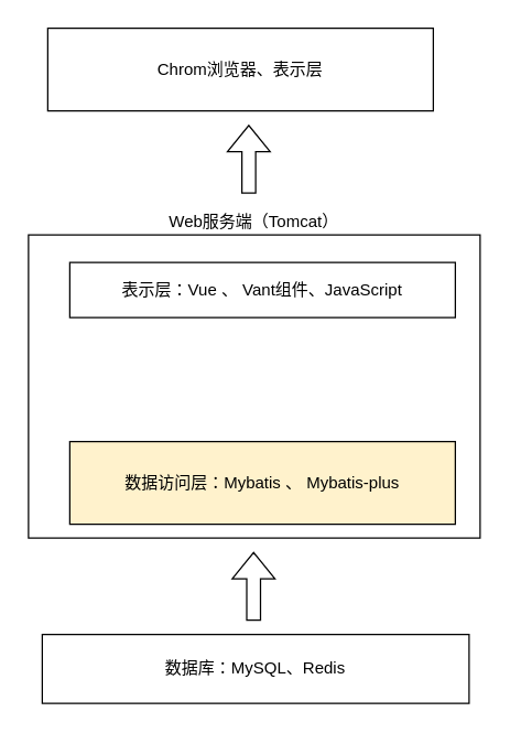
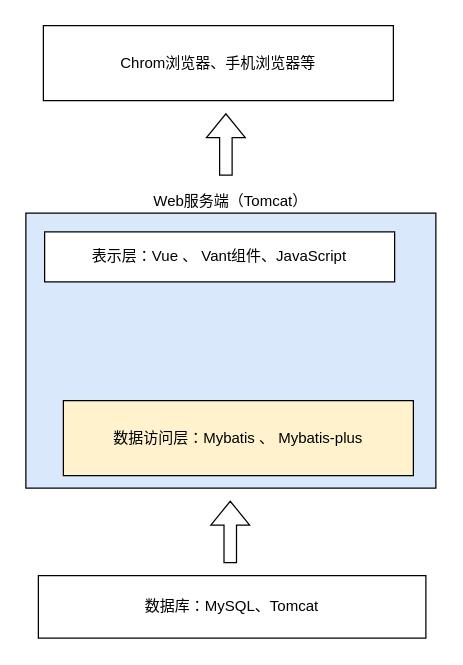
- <mxCell id="2" value="Chrom浏览器、表示层" style="rounded=0;whiteSpace=wrap;html=1;" vertex="1" parent="1"><mxGeometry x="34" y="20" width="280" height="60" as="geometry" /></mxCell>
+ <mxCell id="2" value="Chrom浏览器、手机浏览器等" style="rounded=0;whiteSpace=wrap;html=1;" vertex="1" parent="1"><mxGeometry x="34" y="20" width="280" height="60" as="geometry" /></mxCell>
- <mxCell id="5" value="表示层：Vue 、 Vant组件、JavaScript" style="rounded=0;whiteSpace=wrap;html=1;" vertex="1" parent="1"><mxGeometry x="50" y="190" width="280" height="40" as="geometry" /></mxCell>
+ <mxCell id="5" value="表示层：Vue 、 Vant组件、JavaScript" style="rounded=0;whiteSpace=wrap;html=1;" vertex="1" parent="1"><mxGeometry x="35" y="185" width="280" height="40" as="geometry" /></mxCell>
- <mxCell id="4" value="Web服务端（Tomcat）" style="rounded=0;whiteSpace=wrap;html=1;labelPosition=center;verticalLabelPosition=top;align=center;verticalAlign=bottom;" vertex="1" parent="1"><mxGeometry x="20" y="170" width="328" height="220" as="geometry" /></mxCell>
+ <mxCell id="4" value="Web服务端（Tomcat）" style="rounded=0;whiteSpace=wrap;html=1;labelPosition=center;verticalLabelPosition=top;align=center;verticalAlign=bottom;fillColor=#dae8fc;" vertex="1" parent="1"><mxGeometry x="20" y="170" width="328" height="220" as="geometry" /></mxCell>
- <mxCell id="8" value="数据库：MySQL、Redis" style="rounded=0;whiteSpace=wrap;html=1;" vertex="1" parent="1"><mxGeometry x="30" y="460" width="310" height="50" as="geometry" /></mxCell>
+ <mxCell id="8" value="数据库：MySQL、Tomcat" style="rounded=0;whiteSpace=wrap;html=1;" vertex="1" parent="1"><mxGeometry x="30" y="460" width="310" height="50" as="geometry" /></mxCell>
